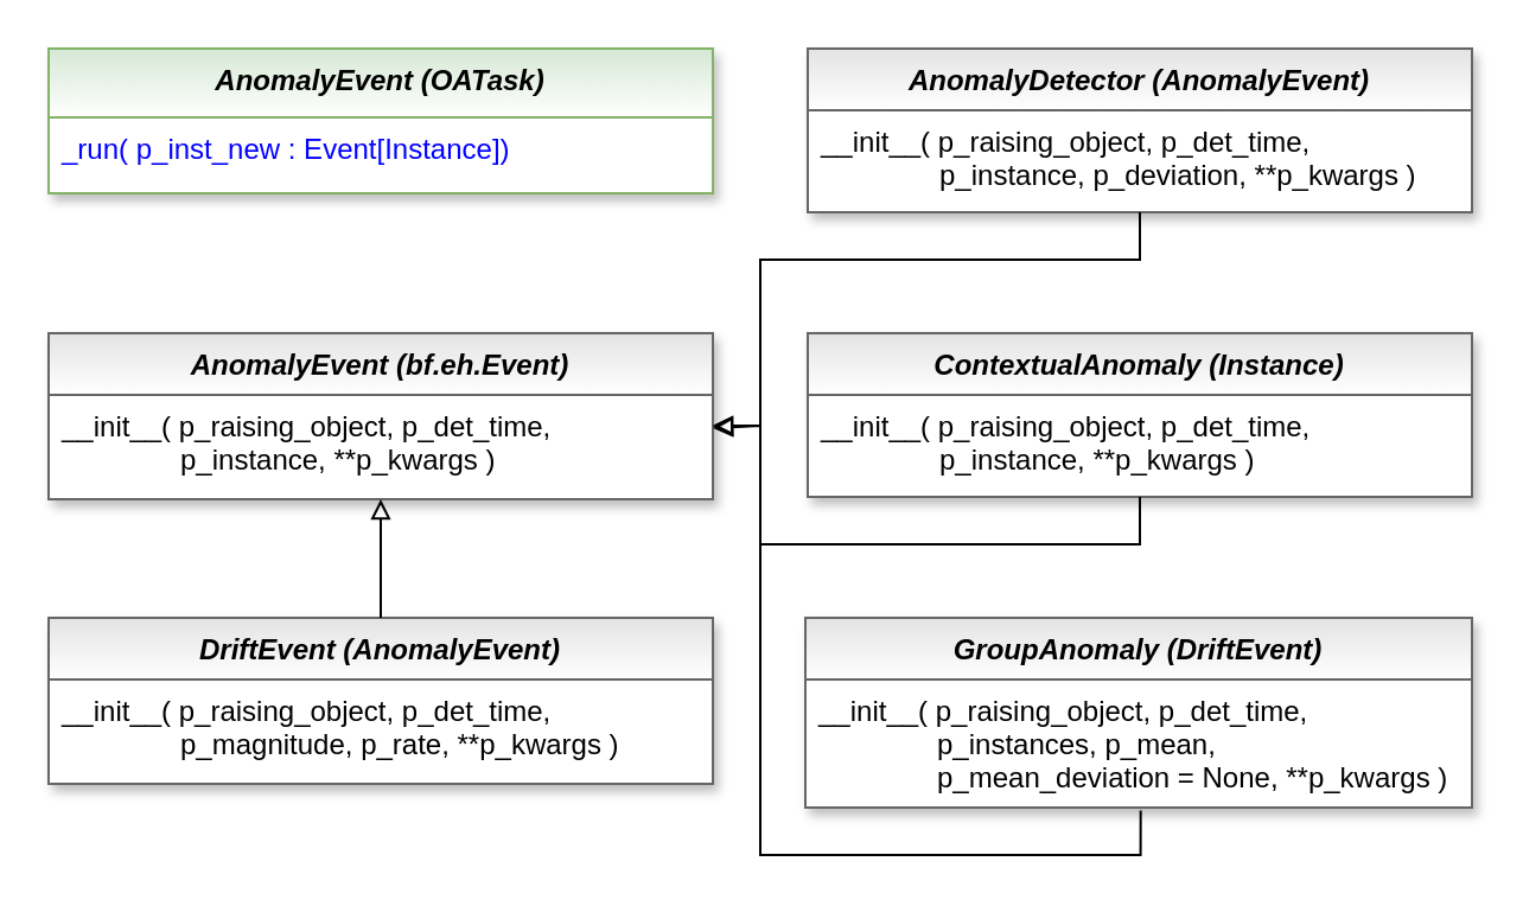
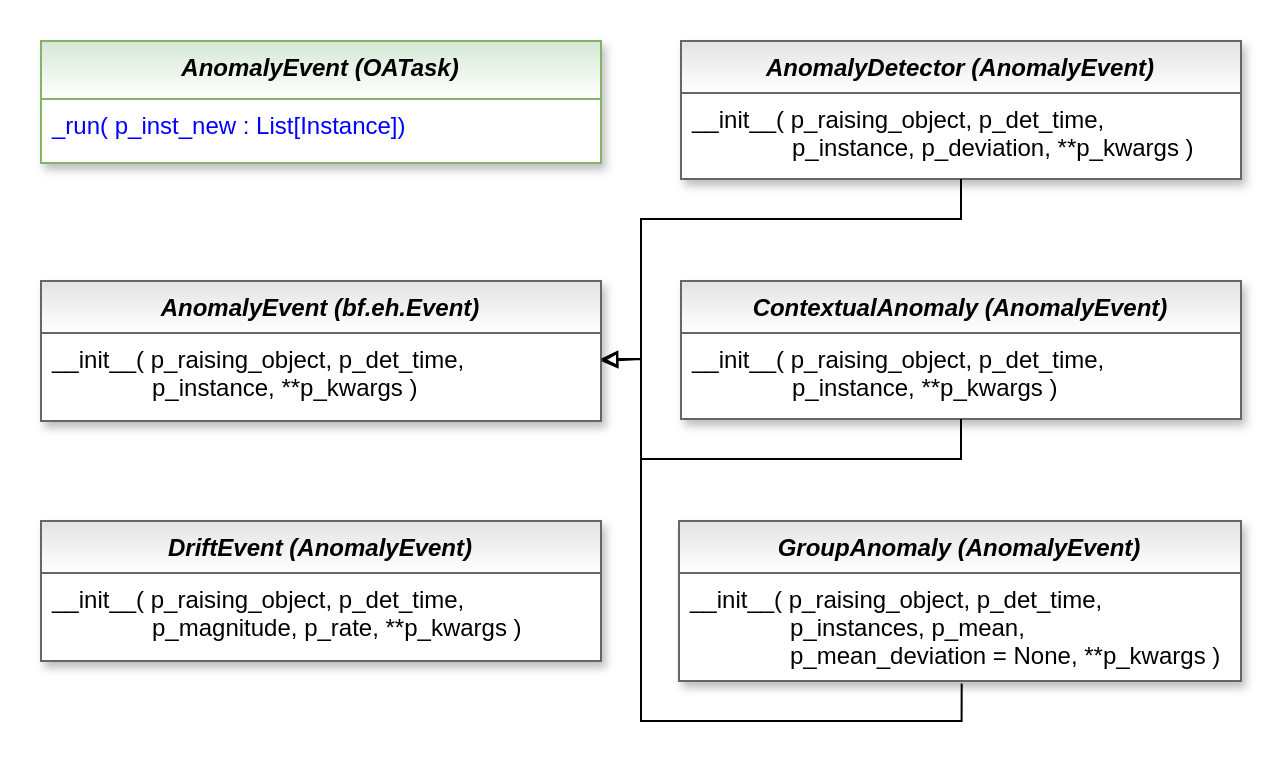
- <mxCell id="3" value="_run( p_inst_new : Event[Instance])" style="text;align=left;verticalAlign=top;spacingLeft=4;spacingRight=4;overflow=hidden;rotatable=0;points=[[0,0.5],[1,0.5]];portConstraint=eastwest;shadow=1;fontColor=#0000FF;" vertex="1" parent="2"><mxGeometry y="29" width="280" height="32" as="geometry" /></mxCell>
+ <mxCell id="3" value="_run( p_inst_new : List[Instance])" style="text;align=left;verticalAlign=top;spacingLeft=4;spacingRight=4;overflow=hidden;rotatable=0;points=[[0,0.5],[1,0.5]];portConstraint=eastwest;shadow=1;fontColor=#0000FF;" vertex="1" parent="2"><mxGeometry y="29" width="280" height="32" as="geometry" /></mxCell>
- <mxCell id="12" value="ContextualAnomaly (Instance)" style="swimlane;fontStyle=3;align=center;verticalAlign=top;childLayout=stackLayout;horizontal=1;startSize=26;horizontalStack=0;resizeParent=1;resizeLast=0;collapsible=1;marginBottom=0;rounded=0;shadow=1;strokeWidth=1;fillColor=#E3E3E3;strokeColor=#666666;swimlaneFillColor=#ffffff;gradientColor=#FFFFFF;" parent="1" vertex="1"><mxGeometry x="340" y="140" width="280" height="69" as="geometry"><mxRectangle x="230" y="140" width="160" height="26" as="alternateBounds" /></mxGeometry></mxCell>
+ <mxCell id="12" value="ContextualAnomaly (AnomalyEvent)" style="swimlane;fontStyle=3;align=center;verticalAlign=top;childLayout=stackLayout;horizontal=1;startSize=26;horizontalStack=0;resizeParent=1;resizeLast=0;collapsible=1;marginBottom=0;rounded=0;shadow=1;strokeWidth=1;fillColor=#E3E3E3;strokeColor=#666666;swimlaneFillColor=#ffffff;gradientColor=#FFFFFF;" parent="1" vertex="1"><mxGeometry x="340" y="140" width="280" height="69" as="geometry"><mxRectangle x="230" y="140" width="160" height="26" as="alternateBounds" /></mxGeometry></mxCell>
- <mxCell id="14" style="edgeStyle=orthogonalEdgeStyle;rounded=0;orthogonalLoop=1;jettySize=auto;html=1;fontColor=#0000FF;endArrow=block;endFill=0;entryX=0.5;entryY=1;entryDx=0;entryDy=0;exitX=0.5;exitY=0;exitDx=0;exitDy=0;" parent="1" source="8" target="4" edge="1"><mxGeometry relative="1" as="geometry"><mxPoint x="168.5" y="289" as="targetPoint" /><Array as="points" /><mxPoint x="169" y="199" as="sourcePoint" /></mxGeometry></mxCell>
- <mxCell id="10" value="GroupAnomaly (DriftEvent)" style="swimlane;fontStyle=3;align=center;verticalAlign=top;childLayout=stackLayout;horizontal=1;startSize=26;horizontalStack=0;resizeParent=1;resizeLast=0;collapsible=1;marginBottom=0;rounded=0;shadow=1;strokeWidth=1;fillColor=#E3E3E3;strokeColor=#666666;swimlaneFillColor=#ffffff;gradientColor=#FFFFFF;" parent="1" vertex="1"><mxGeometry x="339" y="260" width="281" height="80" as="geometry"><mxRectangle x="230" y="140" width="160" height="26" as="alternateBounds" /></mxGeometry></mxCell>
+ <mxCell id="10" value="GroupAnomaly (AnomalyEvent)" style="swimlane;fontStyle=3;align=center;verticalAlign=top;childLayout=stackLayout;horizontal=1;startSize=26;horizontalStack=0;resizeParent=1;resizeLast=0;collapsible=1;marginBottom=0;rounded=0;shadow=1;strokeWidth=1;fillColor=#E3E3E3;strokeColor=#666666;swimlaneFillColor=#ffffff;gradientColor=#FFFFFF;" parent="1" vertex="1"><mxGeometry x="339" y="260" width="281" height="80" as="geometry"><mxRectangle x="230" y="140" width="160" height="26" as="alternateBounds" /></mxGeometry></mxCell>
